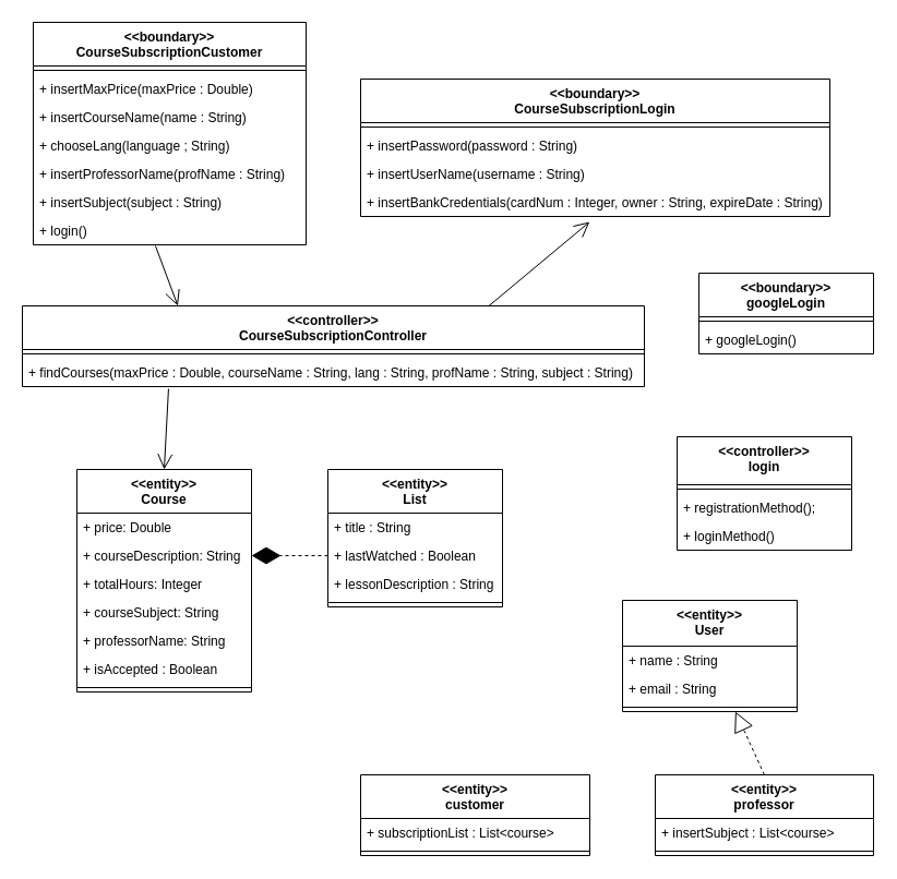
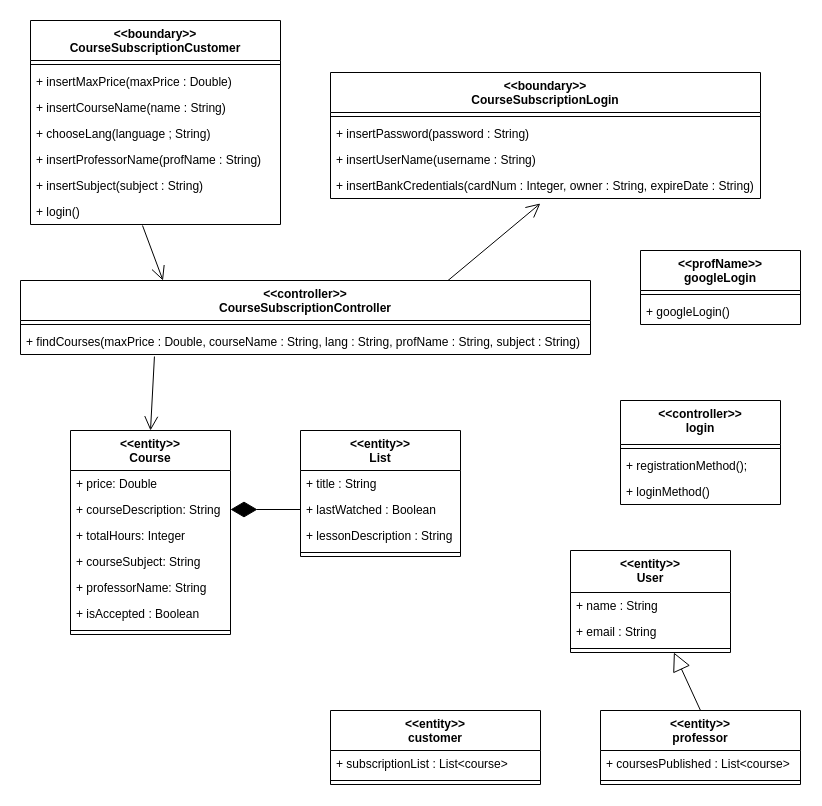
- <mxCell id="39" value="&amp;lt;&amp;lt;boundary&amp;gt;&amp;gt;&lt;br&gt;googleLogin" style="swimlane;fontStyle=1;align=center;verticalAlign=top;childLayout=stackLayout;horizontal=1;startSize=40;horizontalStack=0;resizeParent=1;resizeParentMax=0;resizeLast=0;collapsible=1;marginBottom=0;whiteSpace=wrap;html=1;" vertex="1" parent="1"><mxGeometry x="640" y="250" width="160" height="74" as="geometry" /></mxCell>
+ <mxCell id="39" value="&amp;lt;&amp;lt;profName&amp;gt;&amp;gt;&lt;br&gt;googleLogin" style="swimlane;fontStyle=1;align=center;verticalAlign=top;childLayout=stackLayout;horizontal=1;startSize=40;horizontalStack=0;resizeParent=1;resizeParentMax=0;resizeLast=0;collapsible=1;marginBottom=0;whiteSpace=wrap;html=1;" vertex="1" parent="1"><mxGeometry x="640" y="250" width="160" height="74" as="geometry" /></mxCell>
- <mxCell id="34" value="" style="endArrow=diamondThin;endFill=1;endSize=24;html=1;rounded=0;exitX=0;exitY=0.5;exitDx=0;exitDy=0;entryX=1;entryY=0.5;entryDx=0;entryDy=0;dashed=1;" parent="1" source="31" target="21" edge="1"><mxGeometry width="160" relative="1" as="geometry"><mxPoint x="290" y="620" as="sourcePoint" /><mxPoint x="450" y="620" as="targetPoint" /></mxGeometry></mxCell>
+ <mxCell id="34" value="" style="endArrow=diamondThin;endFill=1;endSize=24;html=1;rounded=0;exitX=0;exitY=0.5;exitDx=0;exitDy=0;entryX=1;entryY=0.5;entryDx=0;entryDy=0;" parent="1" source="31" target="21" edge="1"><mxGeometry width="160" relative="1" as="geometry"><mxPoint x="290" y="620" as="sourcePoint" /><mxPoint x="450" y="620" as="targetPoint" /></mxGeometry></mxCell>
- <mxCell id="52" value="" style="endArrow=block;endSize=16;endFill=0;html=1;rounded=0;exitX=0.5;exitY=0;exitDx=0;exitDy=0;dashed=1;" edge="1" parent="1" source="49" target="42"><mxGeometry width="160" relative="1" as="geometry"><mxPoint x="593" y="853" as="sourcePoint" /><mxPoint x="656.08" y="752.002" as="targetPoint" /></mxGeometry></mxCell>
+ <mxCell id="52" value="" style="endArrow=block;endSize=16;endFill=0;html=1;rounded=0;exitX=0.5;exitY=0;exitDx=0;exitDy=0;" edge="1" parent="1" source="49" target="42"><mxGeometry width="160" relative="1" as="geometry"><mxPoint x="593" y="853" as="sourcePoint" /><mxPoint x="656.08" y="752.002" as="targetPoint" /></mxGeometry></mxCell>
- <mxCell id="50" value="+ insertSubject : List&amp;lt;course&amp;gt;" style="text;strokeColor=none;fillColor=none;align=left;verticalAlign=top;spacingLeft=4;spacingRight=4;overflow=hidden;rotatable=0;points=[[0,0.5],[1,0.5]];portConstraint=eastwest;whiteSpace=wrap;html=1;" vertex="1" parent="49"><mxGeometry y="40" width="200" height="26" as="geometry" /></mxCell>
+ <mxCell id="50" value="+ coursesPublished : List&amp;lt;course&amp;gt;" style="text;strokeColor=none;fillColor=none;align=left;verticalAlign=top;spacingLeft=4;spacingRight=4;overflow=hidden;rotatable=0;points=[[0,0.5],[1,0.5]];portConstraint=eastwest;whiteSpace=wrap;html=1;" vertex="1" parent="49"><mxGeometry y="40" width="200" height="26" as="geometry" /></mxCell>
